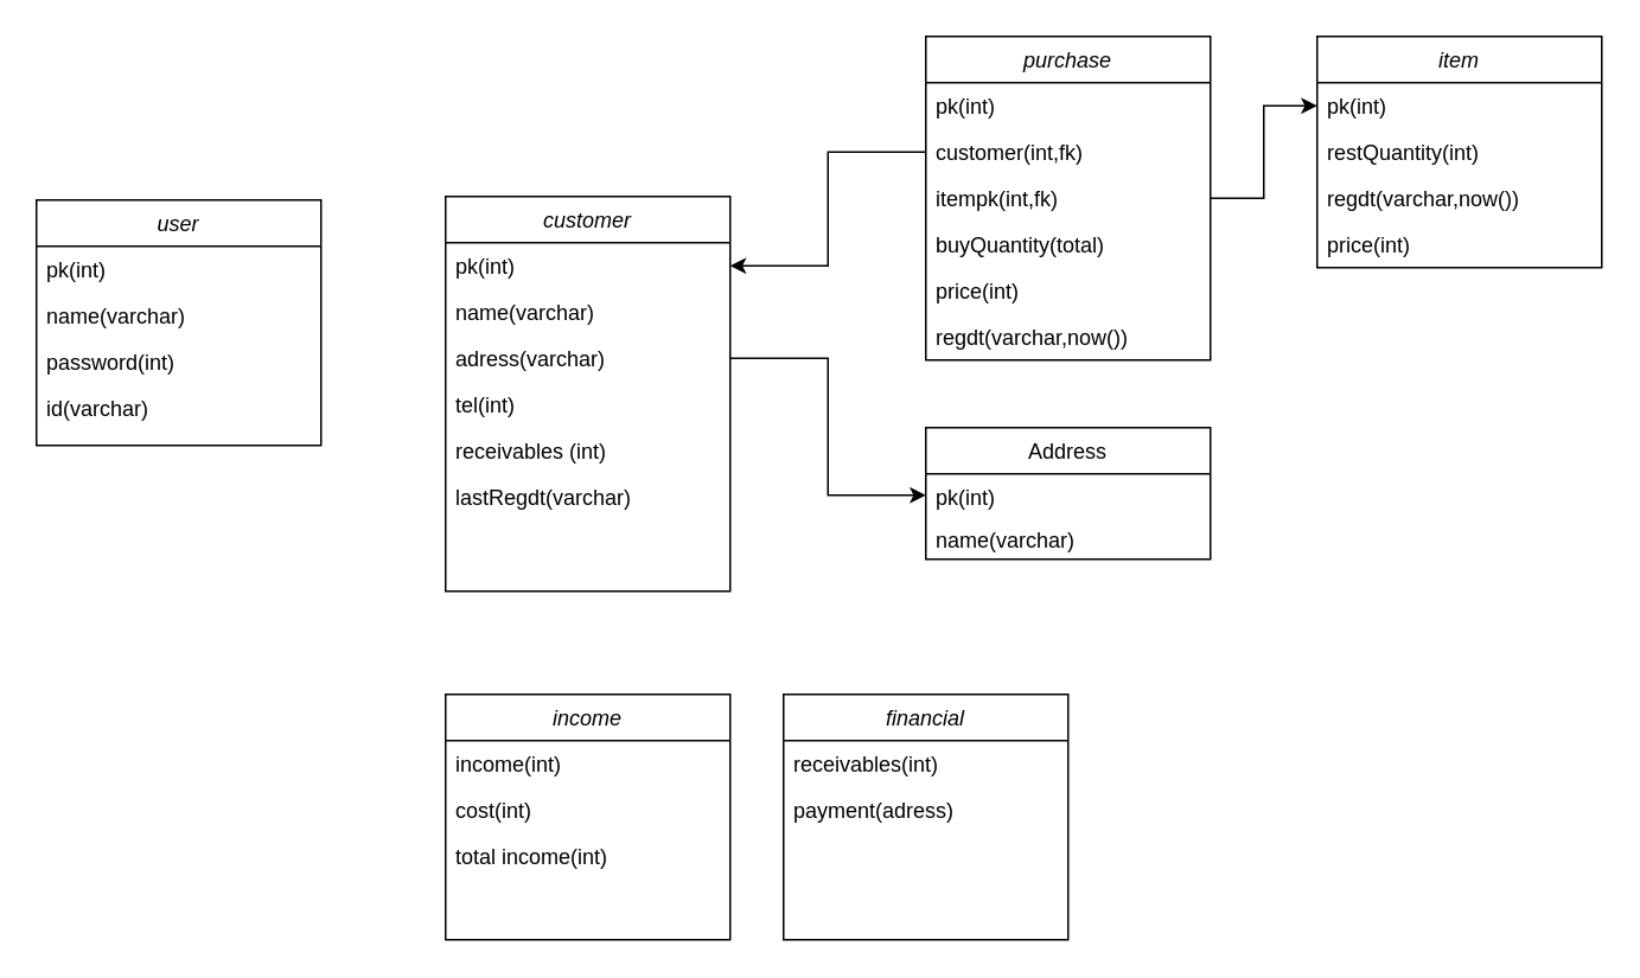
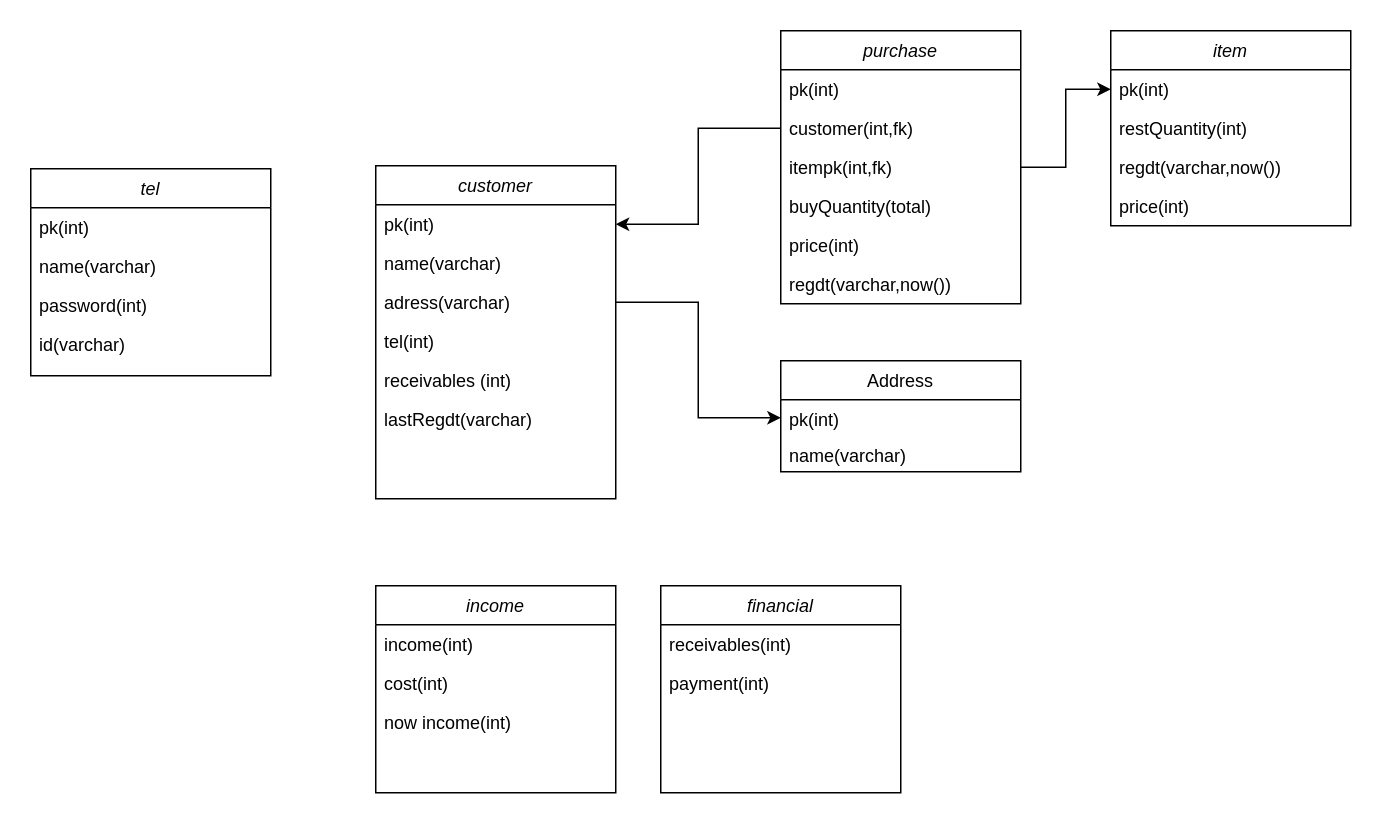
- <mxCell id="26" value="user" style="swimlane;fontStyle=2;align=center;verticalAlign=top;childLayout=stackLayout;horizontal=1;startSize=26;horizontalStack=0;resizeParent=1;resizeLast=0;collapsible=1;marginBottom=0;rounded=0;shadow=0;strokeWidth=1;" parent="1" vertex="1"><mxGeometry x="20" y="112" width="160" height="138" as="geometry"><mxRectangle x="220" y="120" width="160" height="26" as="alternateBounds" /></mxGeometry></mxCell>
+ <mxCell id="26" value="tel" style="swimlane;fontStyle=2;align=center;verticalAlign=top;childLayout=stackLayout;horizontal=1;startSize=26;horizontalStack=0;resizeParent=1;resizeLast=0;collapsible=1;marginBottom=0;rounded=0;shadow=0;strokeWidth=1;" parent="1" vertex="1"><mxGeometry x="20" y="112" width="160" height="138" as="geometry"><mxRectangle x="220" y="120" width="160" height="26" as="alternateBounds" /></mxGeometry></mxCell>
- <mxCell id="38" value="payment(adress)" style="text;align=left;verticalAlign=top;spacingLeft=4;spacingRight=4;overflow=hidden;rotatable=0;points=[[0,0.5],[1,0.5]];portConstraint=eastwest;rounded=0;shadow=0;html=0;" parent="36" vertex="1"><mxGeometry y="52" width="160" height="26" as="geometry" /></mxCell>
+ <mxCell id="38" value="payment(int)" style="text;align=left;verticalAlign=top;spacingLeft=4;spacingRight=4;overflow=hidden;rotatable=0;points=[[0,0.5],[1,0.5]];portConstraint=eastwest;rounded=0;shadow=0;html=0;" parent="36" vertex="1"><mxGeometry y="52" width="160" height="26" as="geometry" /></mxCell>
- <mxCell id="34" value="total income(int)" style="text;align=left;verticalAlign=top;spacingLeft=4;spacingRight=4;overflow=hidden;rotatable=0;points=[[0,0.5],[1,0.5]];portConstraint=eastwest;rounded=0;shadow=0;html=0;" vertex="1" parent="31"><mxGeometry y="78" width="160" height="26" as="geometry" /></mxCell>
+ <mxCell id="34" value="now income(int)" style="text;align=left;verticalAlign=top;spacingLeft=4;spacingRight=4;overflow=hidden;rotatable=0;points=[[0,0.5],[1,0.5]];portConstraint=eastwest;rounded=0;shadow=0;html=0;" vertex="1" parent="31"><mxGeometry y="78" width="160" height="26" as="geometry" /></mxCell>
